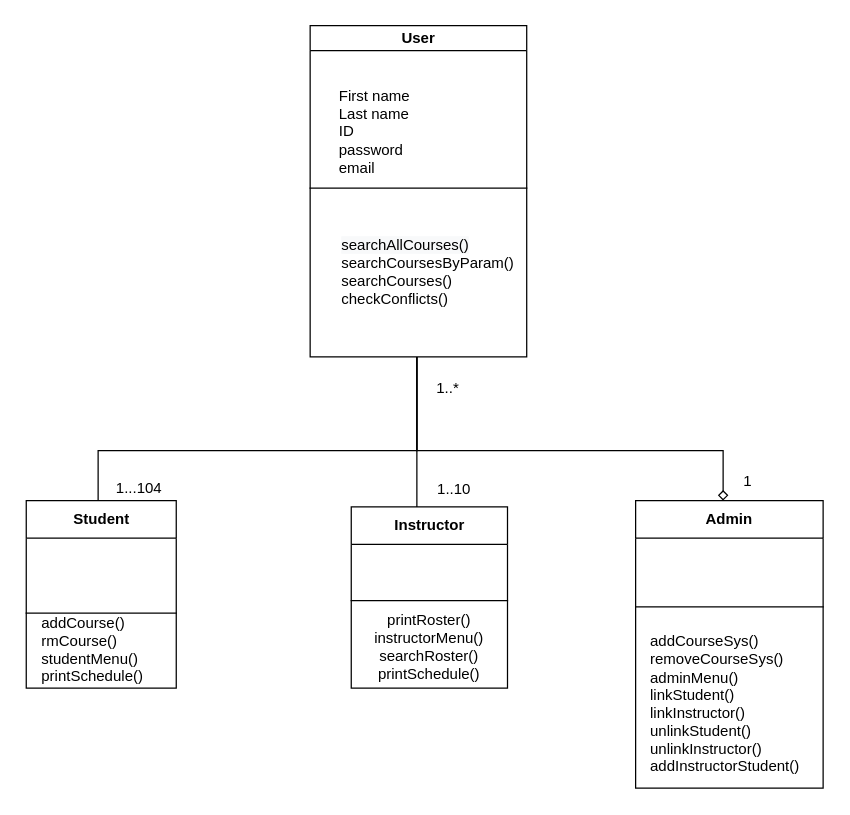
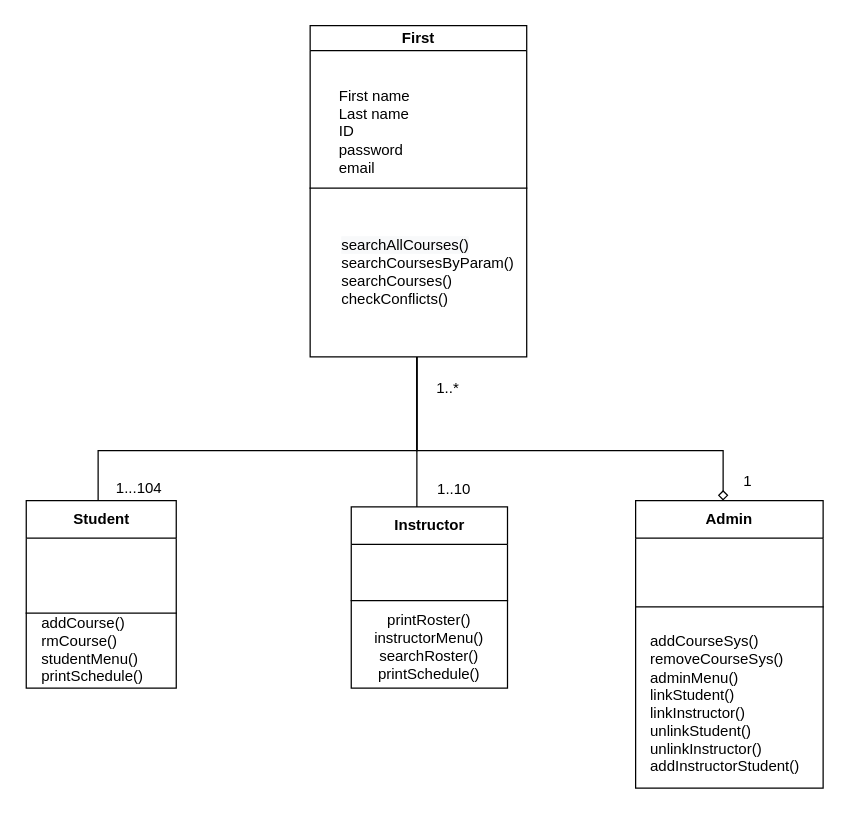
- <mxCell id="21" value="User" style="shape=table;html=1;whiteSpace=wrap;startSize=20;container=1;collapsible=0;childLayout=tableLayout;fixedRows=1;rowLines=0;fontStyle=1;align=center;columnLines=0;" parent="1" vertex="1"><mxGeometry x="247.62" y="20" width="173.25" height="265" as="geometry" /></mxCell>
+ <mxCell id="21" value="First" style="shape=table;html=1;whiteSpace=wrap;startSize=20;container=1;collapsible=0;childLayout=tableLayout;fixedRows=1;rowLines=0;fontStyle=1;align=center;columnLines=0;" parent="1" vertex="1"><mxGeometry x="247.62" y="20" width="173.25" height="265" as="geometry" /></mxCell>
